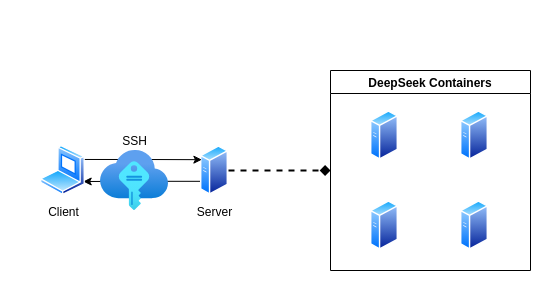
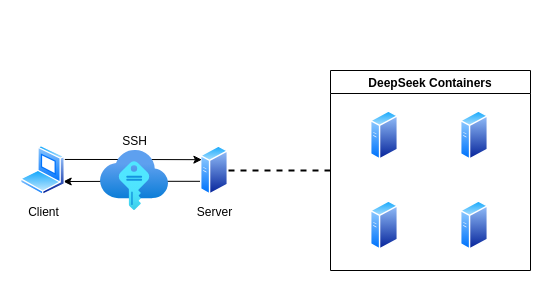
- <mxCell id="13" value="&lt;div&gt;Client&lt;/div&gt;" style="image;aspect=fixed;perimeter=ellipsePerimeter;html=1;align=center;shadow=0;dashed=0;spacingTop=3;image=img/lib/active_directory/laptop_client.svg;" vertex="1" parent="2"><mxGeometry x="20" y="125" width="45" height="50" as="geometry" /></mxCell>
+ <mxCell id="13" value="&lt;div&gt;Client&lt;/div&gt;" style="image;aspect=fixed;perimeter=ellipsePerimeter;html=1;align=center;shadow=0;dashed=0;spacingTop=3;image=img/lib/active_directory/laptop_client.svg;" vertex="1" parent="2"><mxGeometry y="125" width="45" height="50" as="geometry" /></mxCell>
- <mxCell id="4" style="edgeStyle=orthogonalEdgeStyle;rounded=0;orthogonalLoop=1;jettySize=auto;html=1;entryX=0;entryY=0.5;entryDx=0;entryDy=0;strokeWidth=2;endArrow=diamond;startFill=0;dashed=1;" edge="1" parent="2" source="5" target="6"><mxGeometry relative="1" as="geometry" /></mxCell>
+ <mxCell id="4" style="edgeStyle=orthogonalEdgeStyle;rounded=0;orthogonalLoop=1;jettySize=auto;html=1;entryX=0;entryY=0.5;entryDx=0;entryDy=0;strokeWidth=2;endArrow=none;startFill=0;dashed=1;" edge="1" parent="2" source="5" target="6"><mxGeometry relative="1" as="geometry" /></mxCell>
